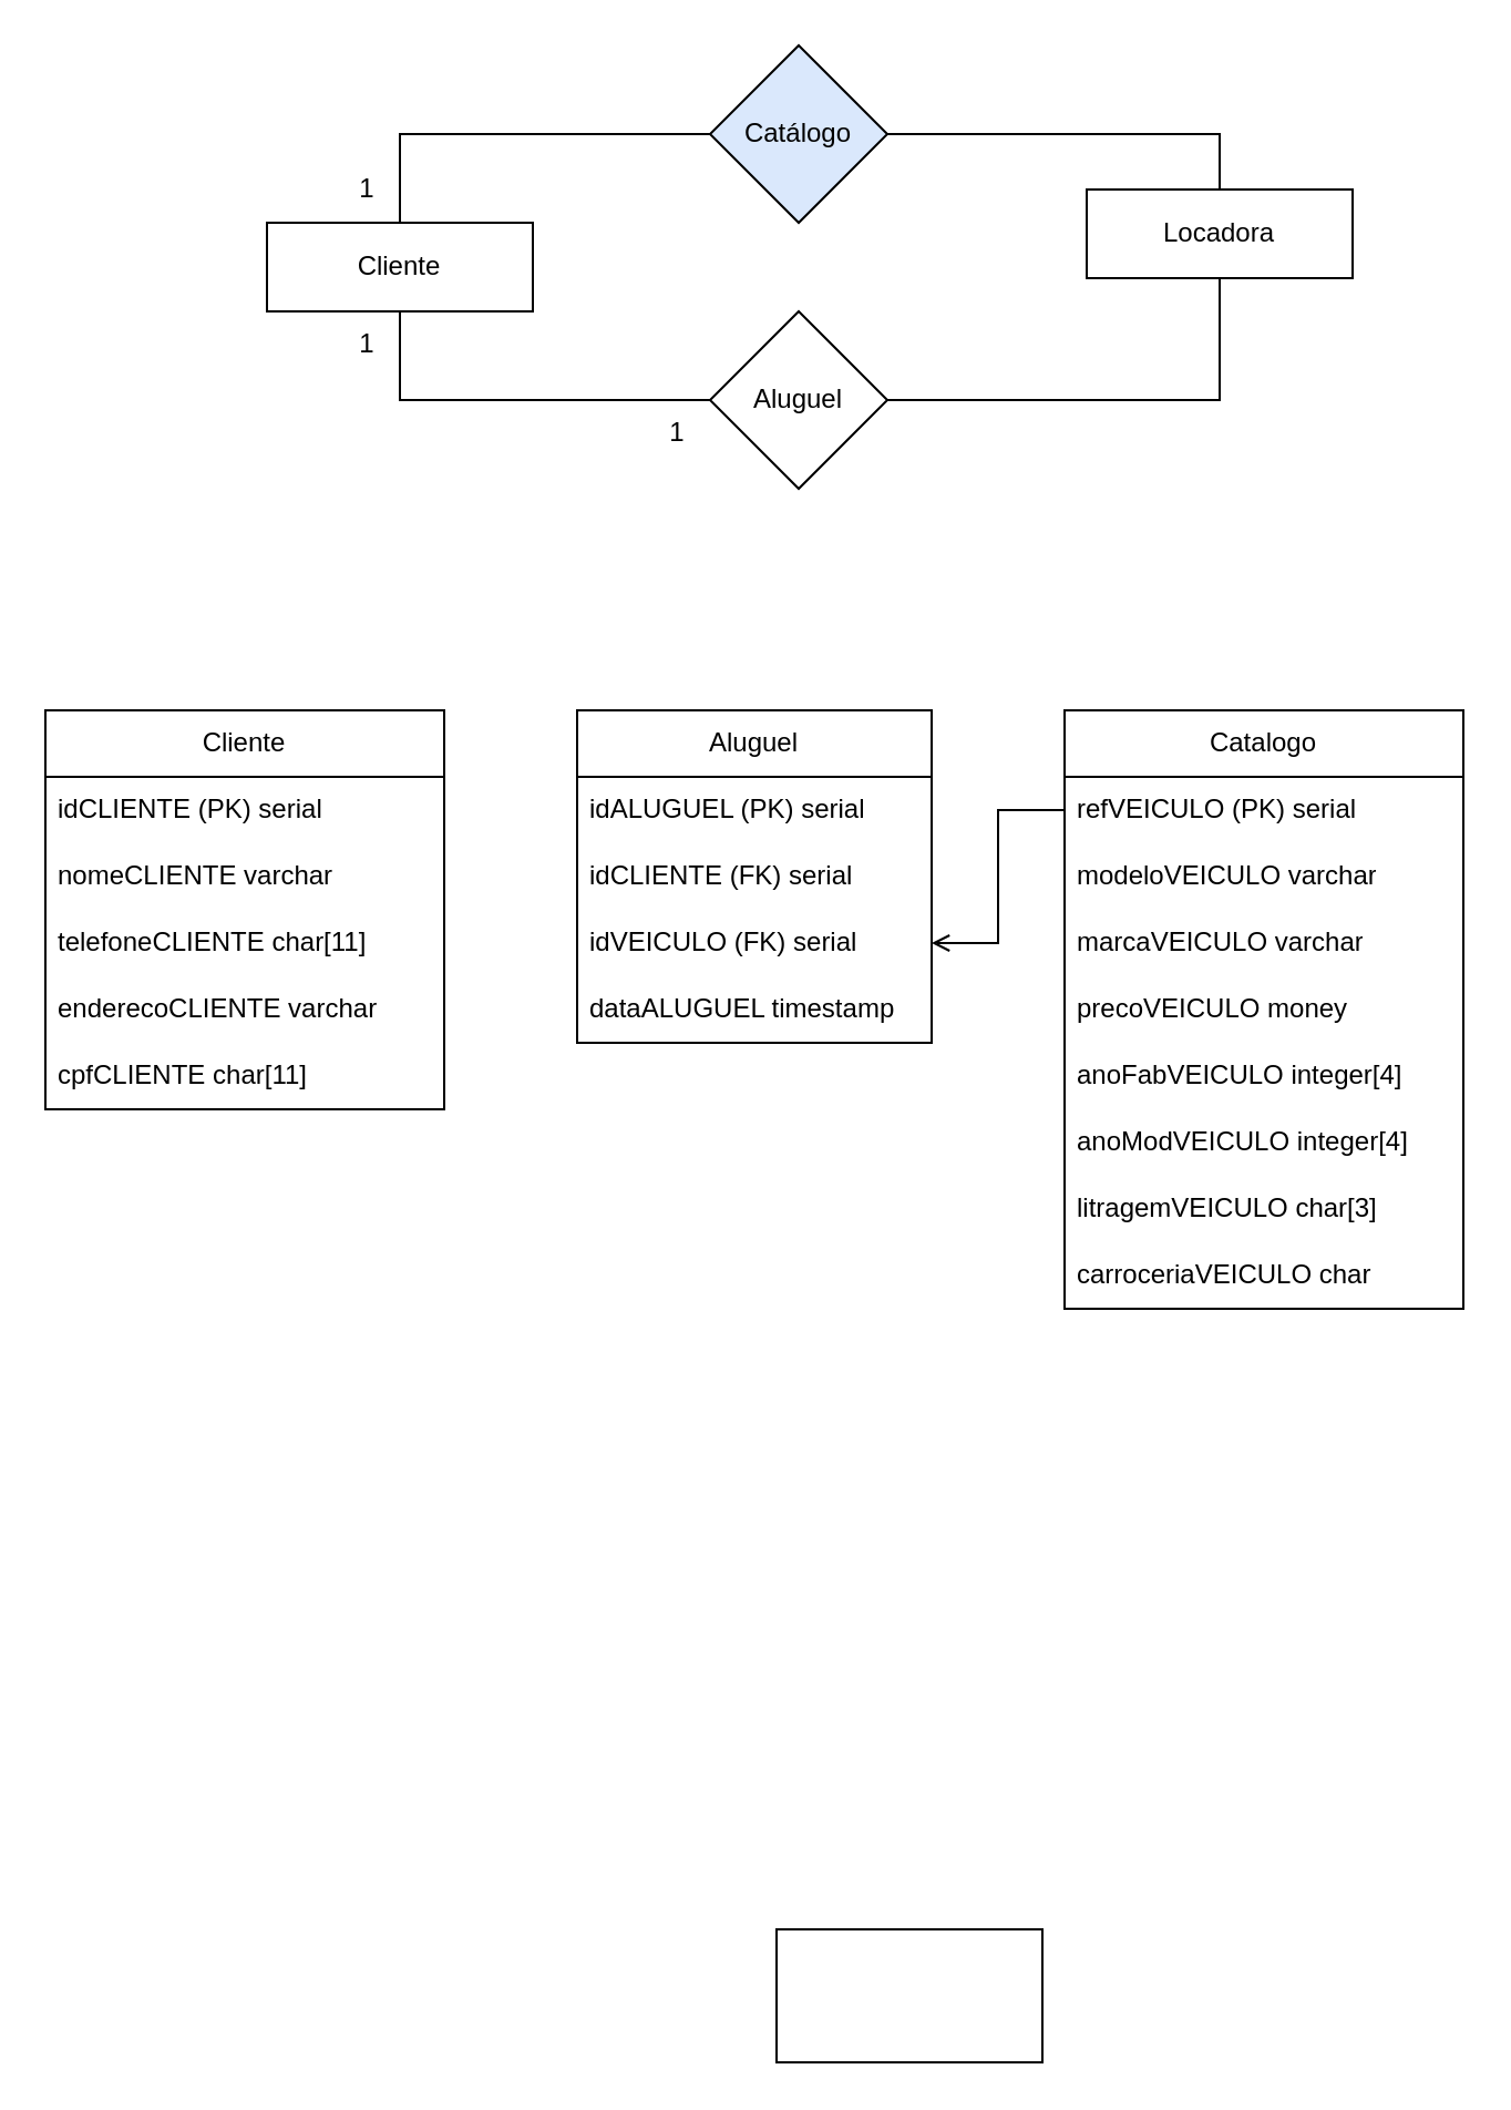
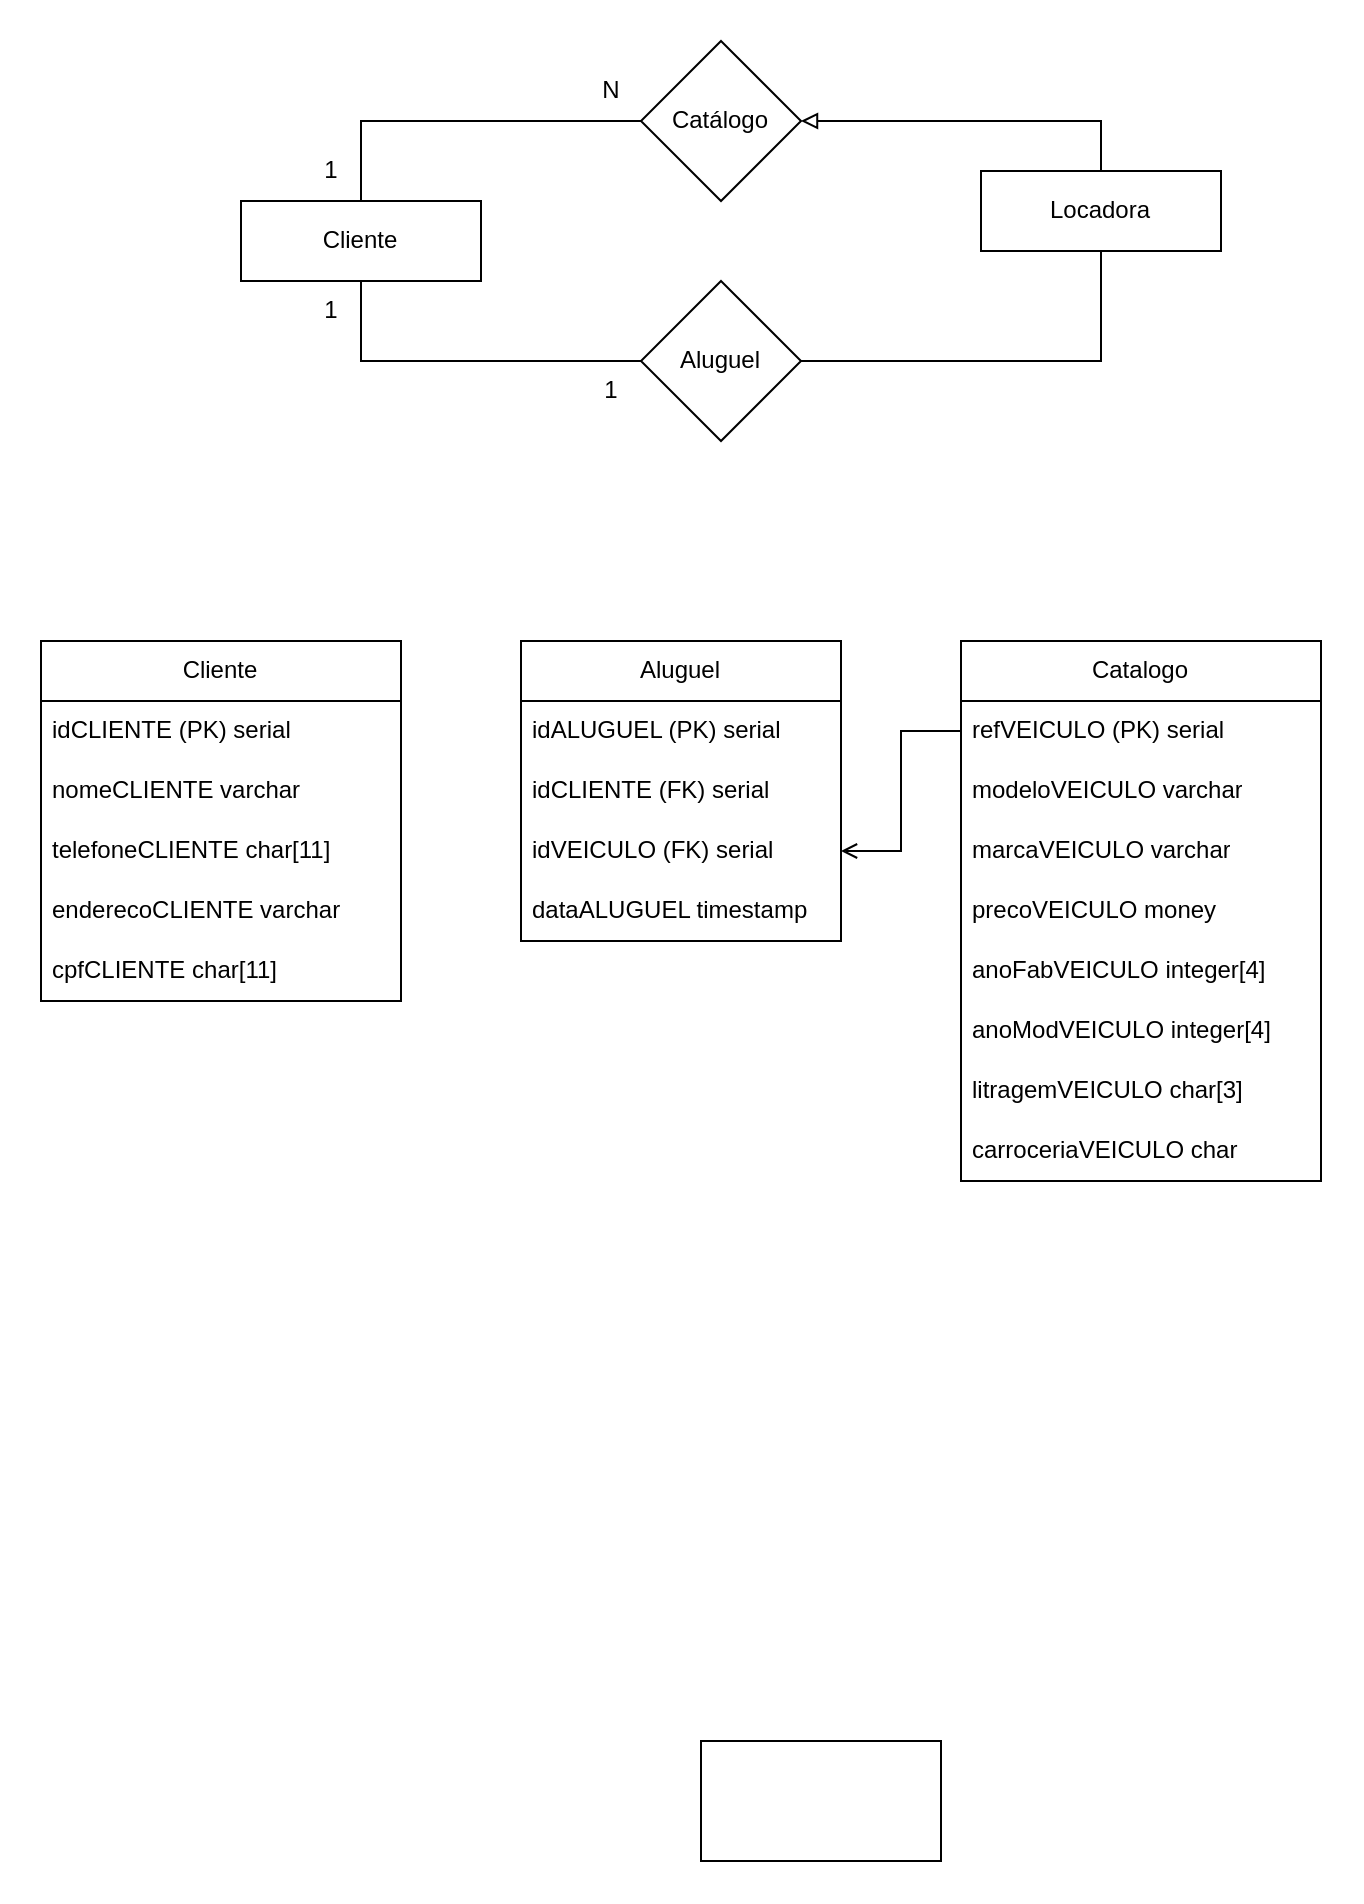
+ <mxCell id="34" value="N" style="text;html=1;align=center;verticalAlign=middle;resizable=0;points=[];autosize=1;strokeColor=none;fillColor=none;" vertex="1" parent="1"><mxGeometry x="290" y="30" width="30" height="30" as="geometry" /></mxCell>
- <mxCell id="19" value="Catálogo" style="rhombus;whiteSpace=wrap;html=1;fillColor=#dae8fc;" vertex="1" parent="1"><mxGeometry x="320" y="20" width="80" height="80" as="geometry" /></mxCell>
+ <mxCell id="19" value="Catálogo" style="rhombus;whiteSpace=wrap;html=1;" vertex="1" parent="1"><mxGeometry x="320" y="20" width="80" height="80" as="geometry" /></mxCell>
- <mxCell id="31" style="edgeStyle=orthogonalEdgeStyle;rounded=0;orthogonalLoop=1;jettySize=auto;html=1;exitX=0.5;exitY=0;exitDx=0;exitDy=0;entryX=1;entryY=0.5;entryDx=0;entryDy=0;endArrow=none;endFill=0;" edge="1" parent="1" source="32" target="19"><mxGeometry relative="1" as="geometry" /></mxCell>
+ <mxCell id="31" style="edgeStyle=orthogonalEdgeStyle;rounded=0;orthogonalLoop=1;jettySize=auto;html=1;exitX=0.5;exitY=0;exitDx=0;exitDy=0;entryX=1;entryY=0.5;entryDx=0;entryDy=0;endArrow=block;endFill=0;" edge="1" parent="1" source="32" target="19"><mxGeometry relative="1" as="geometry" /></mxCell>
